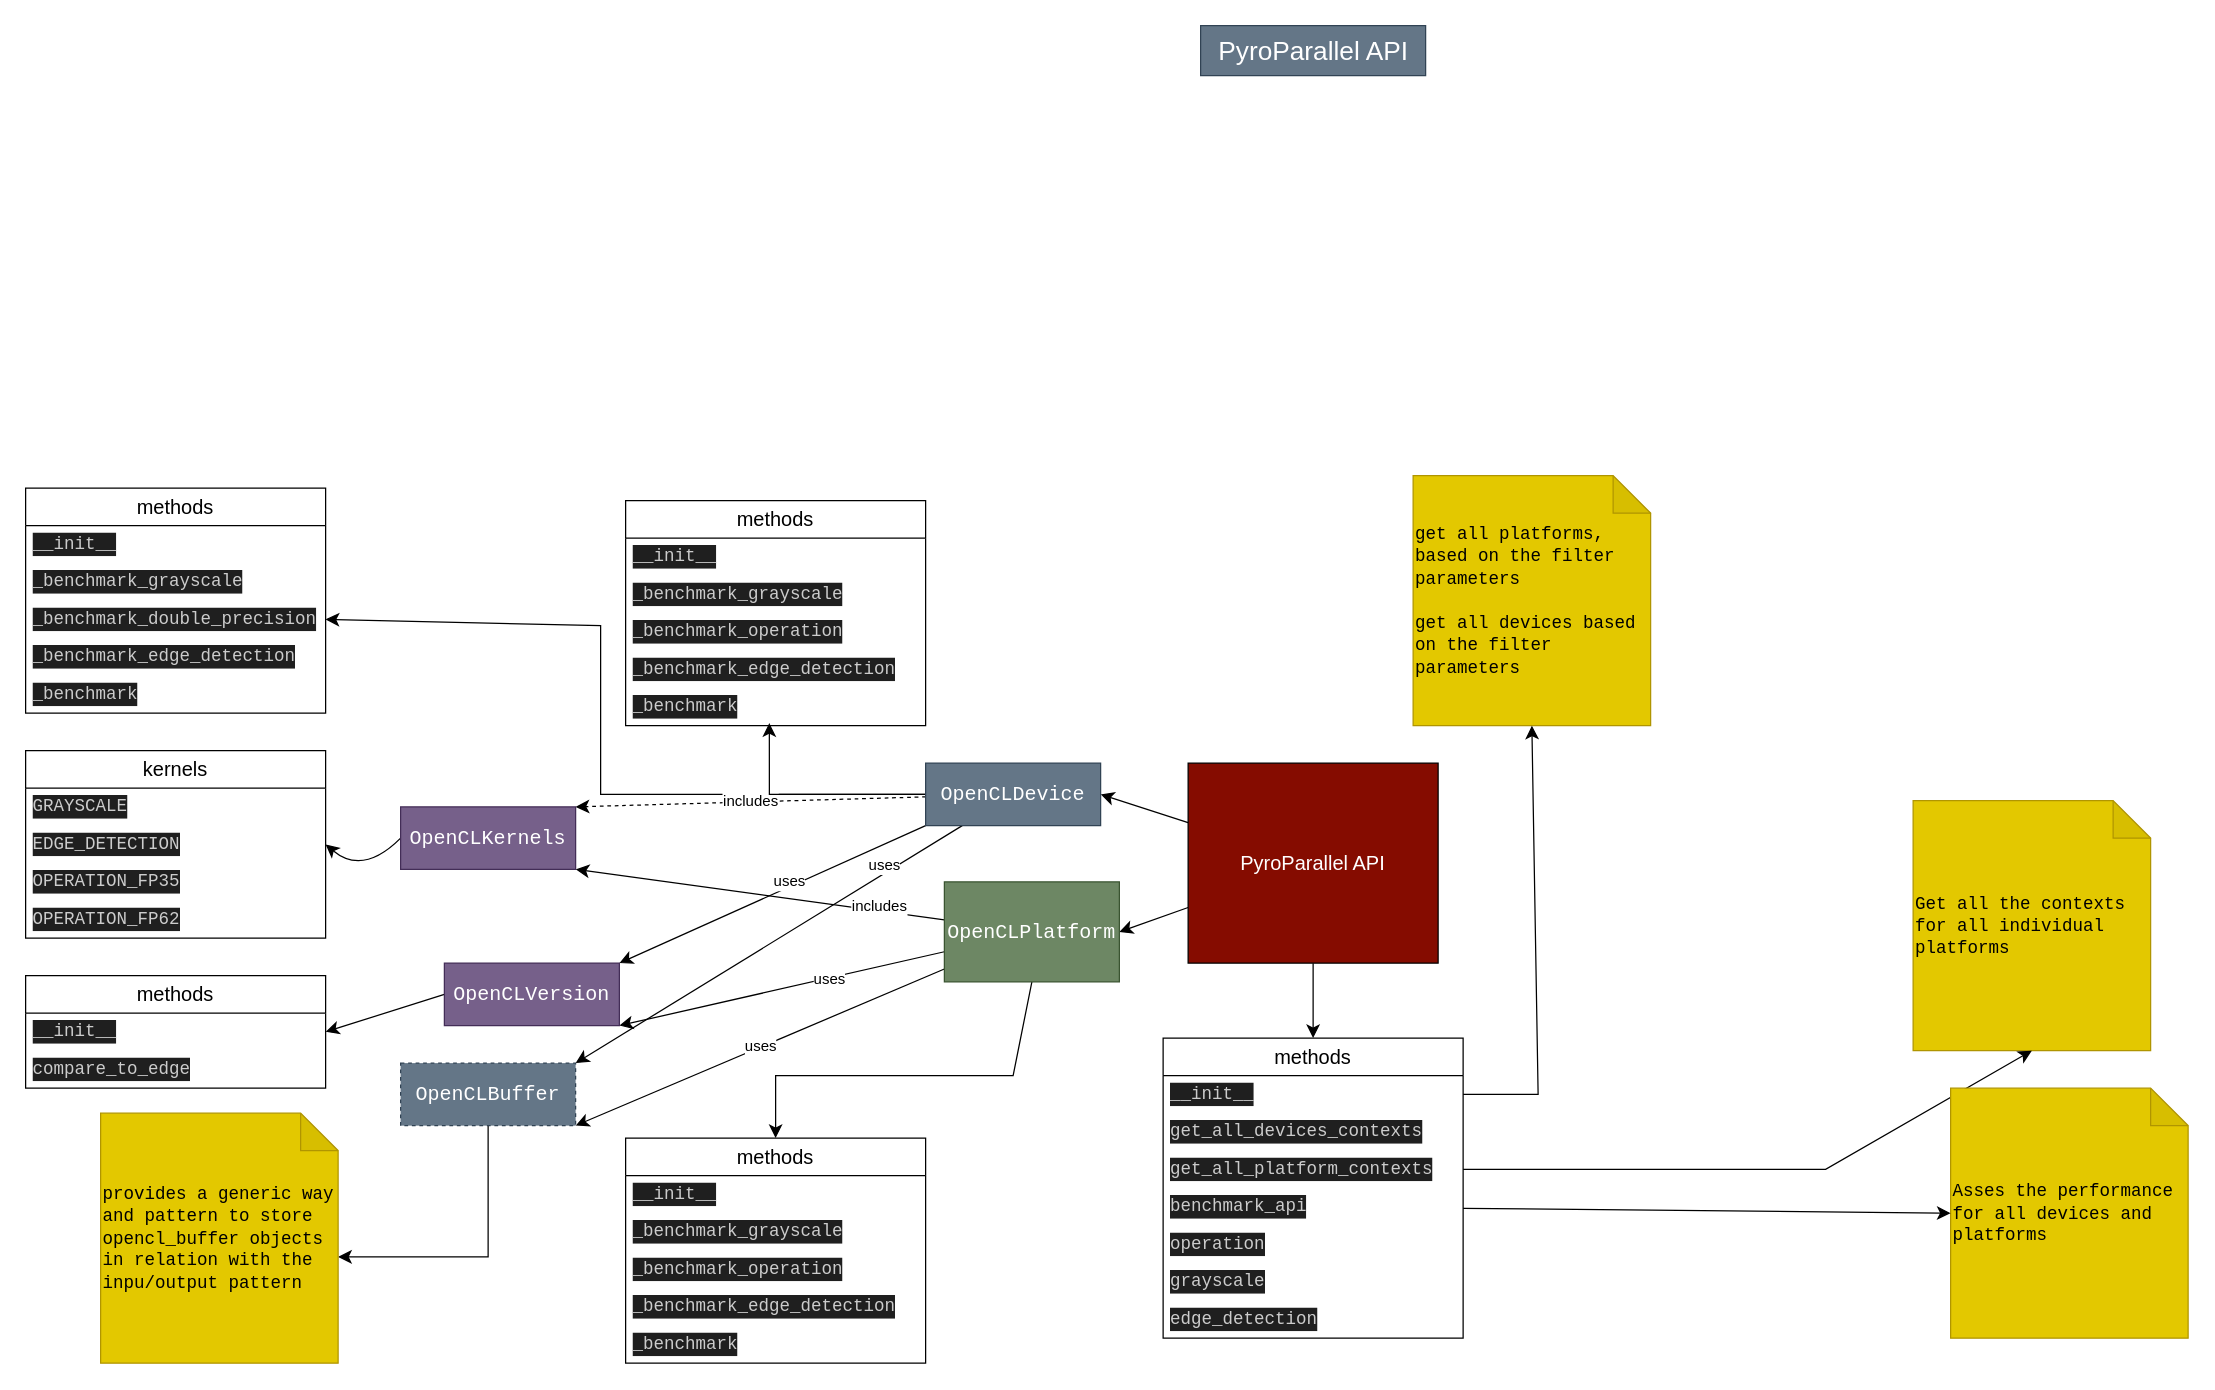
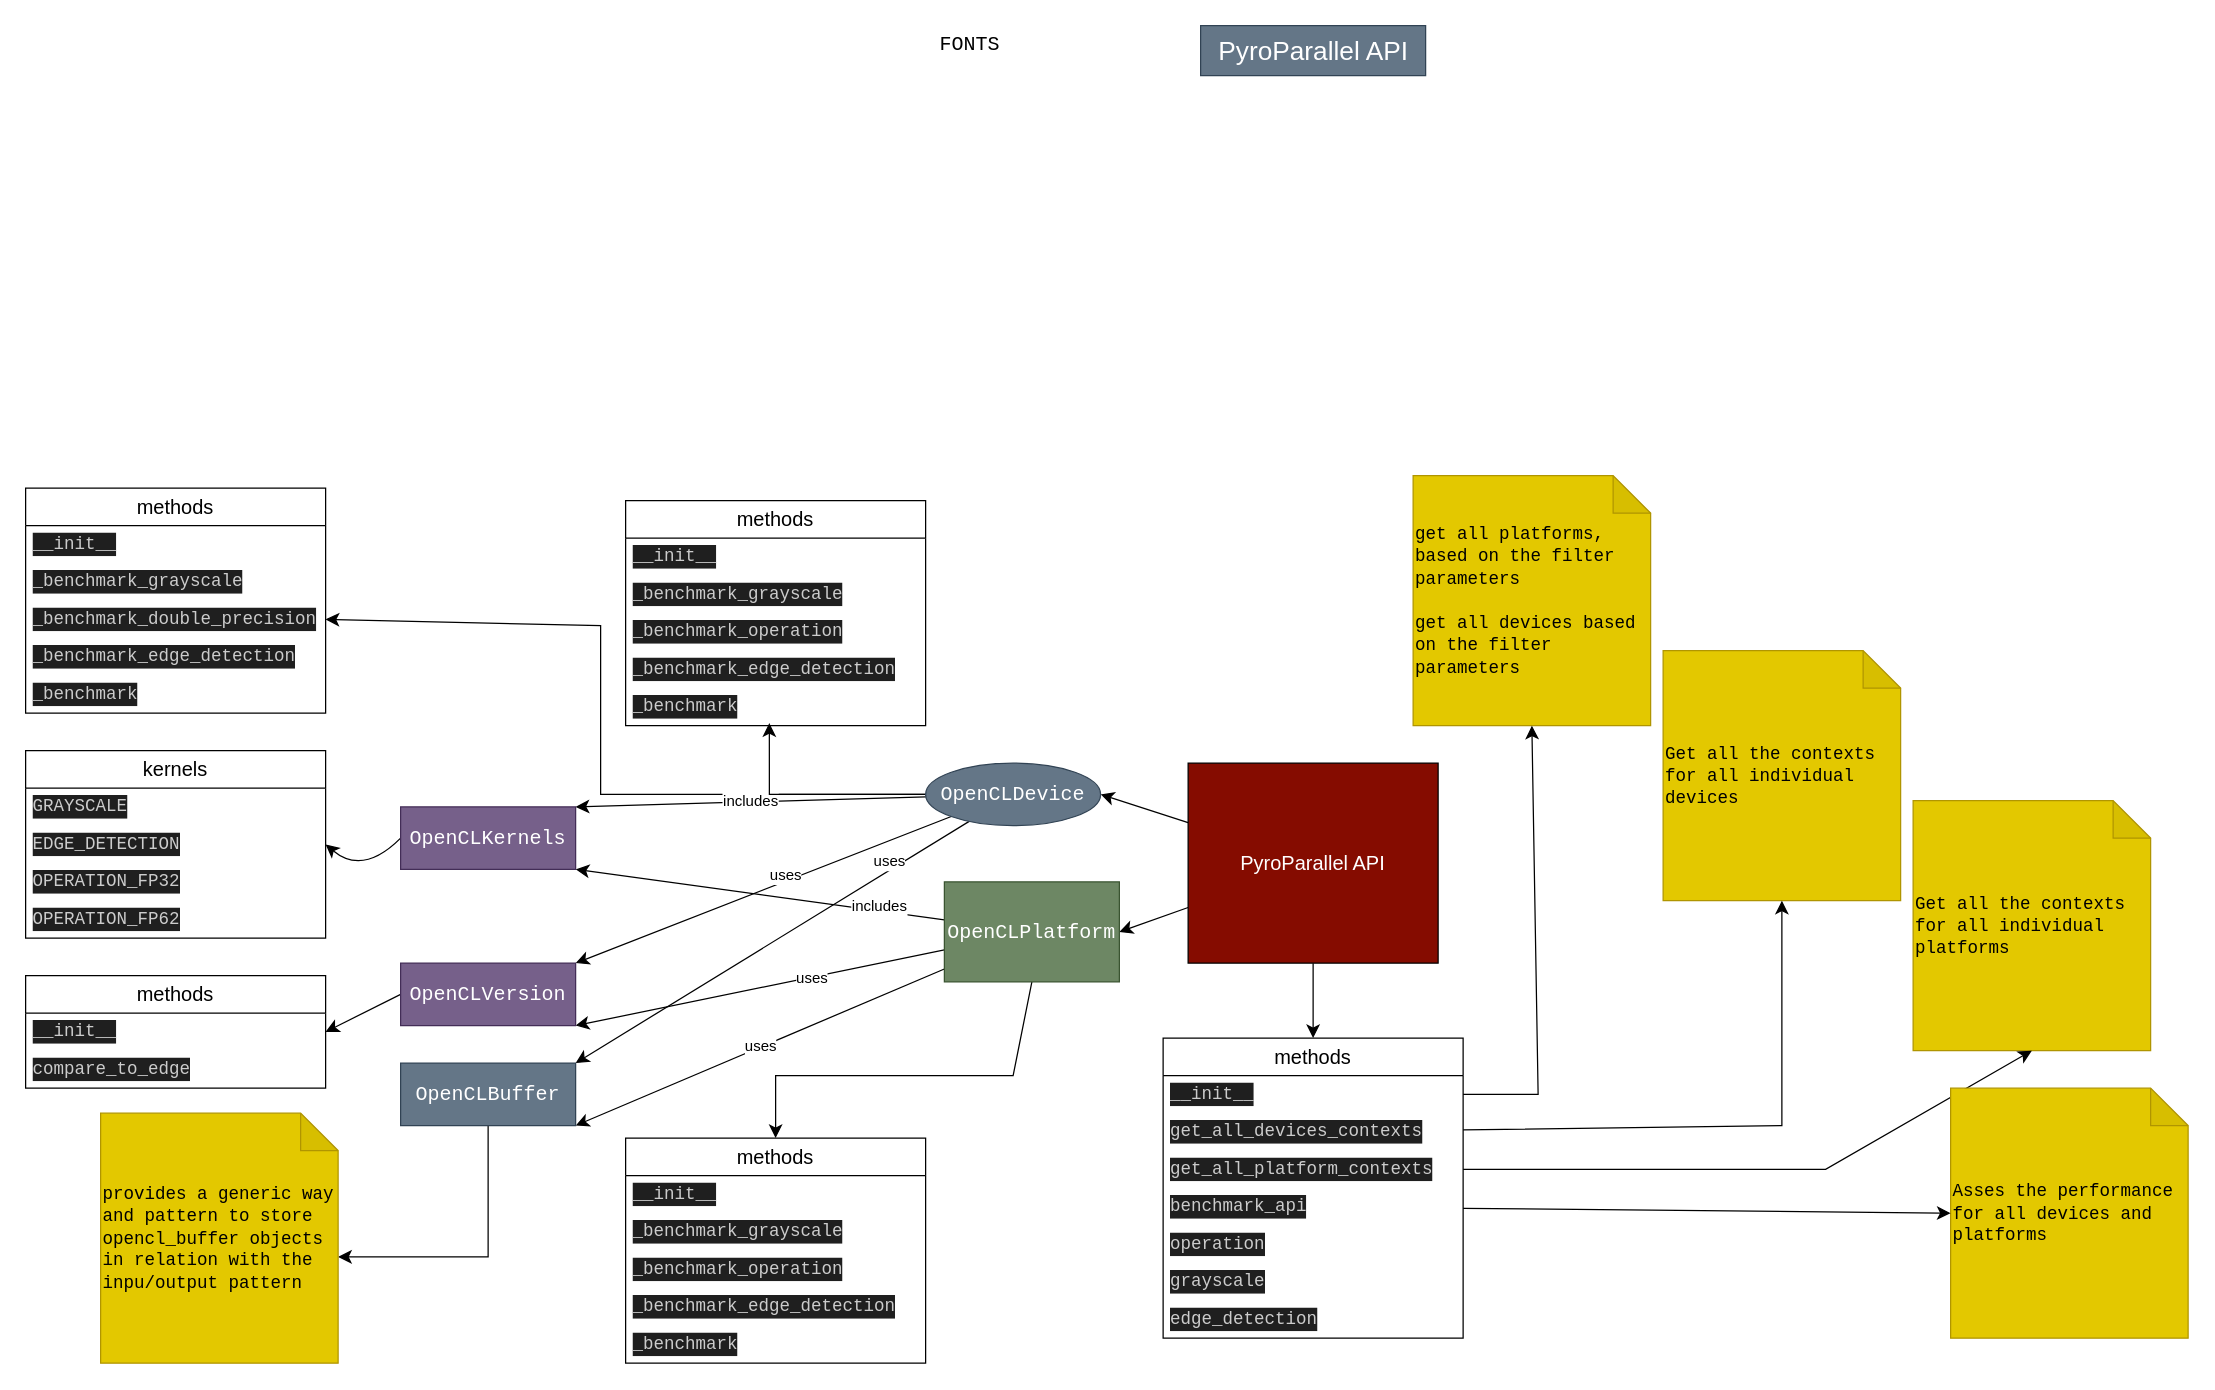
+ <mxCell id="21" value="&lt;font face=&quot;Consolas, Courier New, monospace&quot;&gt;FONTS&lt;br&gt;&lt;/font&gt;" style="text;html=1;align=center;verticalAlign=middle;resizable=0;points=[];autosize=1;strokeColor=none;fillColor=none;fontSize=16;" parent="1" vertex="1"><mxGeometry x="740" y="20" width="70" height="30" as="geometry" /></mxCell>
+ <mxCell id="17" value="&lt;div style=&quot;font-size: 14px;&quot;&gt;&lt;font face=&quot;Consolas, Courier New, monospace&quot;&gt;Get all the contexts for all individual devices&lt;/font&gt;&lt;/div&gt;" style="shape=note;whiteSpace=wrap;html=1;backgroundOutline=1;darkOpacity=0.05;fontSize=16;fillColor=#e3c800;fontColor=#000000;strokeColor=#B09500;align=left;rounded=0;" parent="1" vertex="1"><mxGeometry x="1330" y="520" width="190" height="200" as="geometry" /></mxCell>
- <mxCell id="29" value="&lt;font face=&quot;Consolas, Courier New, monospace&quot;&gt;OpenCLDevice&lt;/font&gt;" style="rounded=0;whiteSpace=wrap;html=1;fontSize=16;fillColor=#647687;fontColor=#ffffff;strokeColor=#314354;glass=0;shadow=0;" parent="1" vertex="1"><mxGeometry x="740" y="610" width="140" height="50" as="geometry" /></mxCell>
+ <mxCell id="29" value="&lt;font face=&quot;Consolas, Courier New, monospace&quot;&gt;OpenCLDevice&lt;/font&gt;" style="ellipse;whiteSpace=wrap;html=1;fontSize=16;fillColor=#647687;fontColor=#ffffff;strokeColor=#314354;glass=0;shadow=0;" parent="1" vertex="1"><mxGeometry x="740" y="610" width="140" height="50" as="geometry" /></mxCell>
- <mxCell id="26" value="includes" style="edgeStyle=none;curved=1;rounded=0;orthogonalLoop=1;jettySize=auto;html=1;entryX=1;entryY=0;entryDx=0;entryDy=0;fontSize=12;startSize=8;endSize=8;dashed=1;" parent="1" source="29" target="54" edge="1"><mxGeometry relative="1" as="geometry" /></mxCell>
+ <mxCell id="26" value="includes" style="edgeStyle=none;curved=1;rounded=0;orthogonalLoop=1;jettySize=auto;html=1;entryX=1;entryY=0;entryDx=0;entryDy=0;fontSize=12;startSize=8;endSize=8;" parent="1" source="29" target="54" edge="1"><mxGeometry relative="1" as="geometry" /></mxCell>
- <mxCell id="58" value="&lt;div style=&quot;color: rgb(204, 204, 204); background-color: rgb(31, 31, 31); font-family: Consolas, &amp;quot;Courier New&amp;quot;, monospace; font-size: 14px; line-height: 19px;&quot;&gt;&lt;div style=&quot;line-height: 19px;&quot;&gt;&lt;div style=&quot;line-height: 19px;&quot;&gt;&lt;div style=&quot;line-height: 19px;&quot;&gt;OPERATION_FP35&lt;/div&gt;&lt;/div&gt;&lt;/div&gt;&lt;/div&gt;" style="text;strokeColor=none;fillColor=none;align=left;verticalAlign=middle;spacingLeft=4;spacingRight=4;overflow=hidden;points=[[0,0.5],[1,0.5]];portConstraint=eastwest;rotatable=0;whiteSpace=wrap;html=1;fontSize=16;rounded=0;" parent="55" vertex="1"><mxGeometry y="90" width="240" height="30" as="geometry" /></mxCell>
+ <mxCell id="58" value="&lt;div style=&quot;color: rgb(204, 204, 204); background-color: rgb(31, 31, 31); font-family: Consolas, &amp;quot;Courier New&amp;quot;, monospace; font-size: 14px; line-height: 19px;&quot;&gt;&lt;div style=&quot;line-height: 19px;&quot;&gt;&lt;div style=&quot;line-height: 19px;&quot;&gt;&lt;div style=&quot;line-height: 19px;&quot;&gt;OPERATION_FP32&lt;/div&gt;&lt;/div&gt;&lt;/div&gt;&lt;/div&gt;" style="text;strokeColor=none;fillColor=none;align=left;verticalAlign=middle;spacingLeft=4;spacingRight=4;overflow=hidden;points=[[0,0.5],[1,0.5]];portConstraint=eastwest;rotatable=0;whiteSpace=wrap;html=1;fontSize=16;rounded=0;" parent="55" vertex="1"><mxGeometry y="90" width="240" height="30" as="geometry" /></mxCell>
- <mxCell id="36" value="&lt;font face=&quot;Consolas, Courier New, monospace&quot;&gt;OpenCLVersion&lt;/font&gt;" style="rounded=0;whiteSpace=wrap;html=1;fontSize=16;fillColor=#76608a;fontColor=#ffffff;strokeColor=#432D57;glass=0;shadow=0;" parent="1" vertex="1"><mxGeometry x="355" y="770" width="140" height="50" as="geometry" /></mxCell>
+ <mxCell id="36" value="&lt;font face=&quot;Consolas, Courier New, monospace&quot;&gt;OpenCLVersion&lt;/font&gt;" style="rounded=0;whiteSpace=wrap;html=1;fontSize=16;fillColor=#76608a;fontColor=#ffffff;strokeColor=#432D57;glass=0;shadow=0;" parent="1" vertex="1"><mxGeometry x="320" y="770" width="140" height="50" as="geometry" /></mxCell>
- <mxCell id="61" value="&lt;font face=&quot;Consolas, Courier New, monospace&quot;&gt;OpenCLBuffer&lt;/font&gt;" style="rounded=0;whiteSpace=wrap;html=1;fontSize=16;fillColor=#647687;fontColor=#ffffff;strokeColor=#314354;glass=0;shadow=0;dashed=1;" parent="1" vertex="1"><mxGeometry x="320" y="850" width="140" height="50" as="geometry" /></mxCell>
+ <mxCell id="61" value="&lt;font face=&quot;Consolas, Courier New, monospace&quot;&gt;OpenCLBuffer&lt;/font&gt;" style="rounded=0;whiteSpace=wrap;html=1;fontSize=16;fillColor=#647687;fontColor=#ffffff;strokeColor=#314354;glass=0;shadow=0;" parent="1" vertex="1"><mxGeometry x="320" y="850" width="140" height="50" as="geometry" /></mxCell>
+ <mxCell id="18" style="edgeStyle=none;rounded=0;orthogonalLoop=1;jettySize=auto;html=1;fontSize=12;startSize=8;endSize=8;entryX=0.5;entryY=1;entryDx=0;entryDy=0;entryPerimeter=0;" parent="1" source="9" target="17" edge="1"><mxGeometry relative="1" as="geometry"><mxPoint x="1380" y="885" as="targetPoint" /><Array as="points"><mxPoint x="1425" y="900" /></Array></mxGeometry></mxCell>
